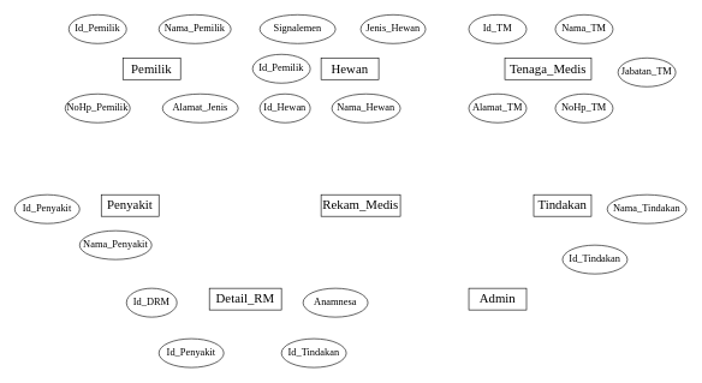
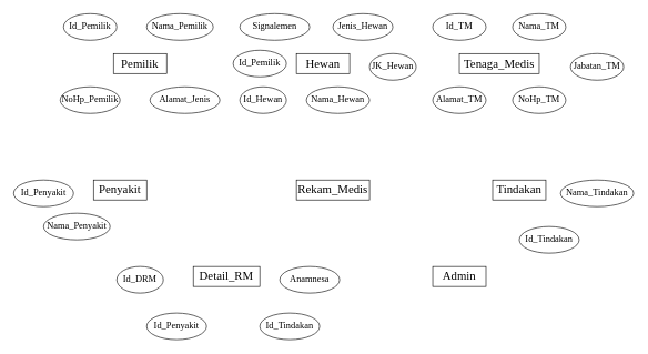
- <mxCell id="4" value="&lt;font face=&quot;Times New Roman&quot; style=&quot;font-size: 18px&quot;&gt;Tenaga_Medis&lt;/font&gt;" style="rounded=0;whiteSpace=wrap;html=1;" vertex="1" parent="1"><mxGeometry x="700" y="80" width="120" height="30" as="geometry" /></mxCell>
+ <mxCell id="4" value="&lt;font face=&quot;Times New Roman&quot; style=&quot;font-size: 18px&quot;&gt;Tenaga_Medis&lt;/font&gt;" style="rounded=0;whiteSpace=wrap;html=1;" vertex="1" parent="1"><mxGeometry x="690" y="80" width="120" height="30" as="geometry" /></mxCell>
+ <mxCell id="18" value="&lt;font face=&quot;Times New Roman&quot; style=&quot;font-size: 14px&quot;&gt;JK_Hewan&lt;/font&gt;" style="ellipse;whiteSpace=wrap;html=1;" vertex="1" parent="1"><mxGeometry x="555" y="80" width="70" height="40" as="geometry" /></mxCell>
- <mxCell id="29" value="&lt;font face=&quot;Times New Roman&quot; style=&quot;font-size: 14px&quot;&gt;Nama_Penyakit&lt;/font&gt;" style="ellipse;whiteSpace=wrap;html=1;" vertex="1" parent="1"><mxGeometry y="320" width="100" height="40" as="geometry" x="110" /></mxCell>
+ <mxCell id="29" value="&lt;font face=&quot;Times New Roman&quot; style=&quot;font-size: 14px&quot;&gt;Nama_Penyakit&lt;/font&gt;" style="ellipse;whiteSpace=wrap;html=1;" vertex="1" parent="1"><mxGeometry x="65" y="320" width="100" height="40" as="geometry" /></mxCell>
